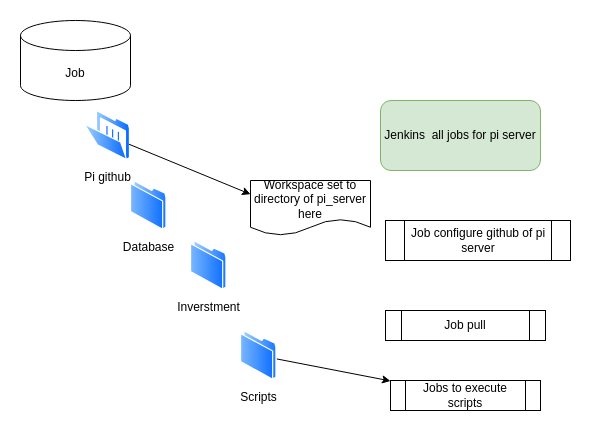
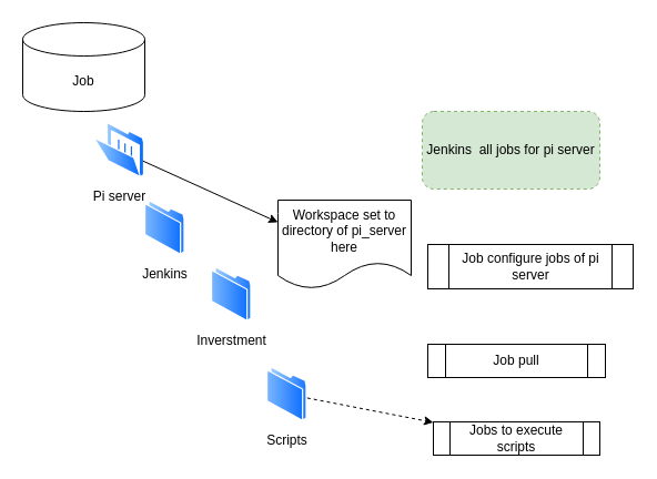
- <mxCell id="8" value="Jenkins &amp;nbsp;all jobs for pi server" style="rounded=1;whiteSpace=wrap;html=1;fillColor=#d5e8d4;strokeColor=#82b366;" vertex="1" parent="1"><mxGeometry x="380" y="100" width="160" height="70" as="geometry" /></mxCell>
+ <mxCell id="8" value="Jenkins &amp;nbsp;all jobs for pi server" style="rounded=1;whiteSpace=wrap;html=1;fillColor=#d5e8d4;strokeColor=#82b366;dashed=1;" vertex="1" parent="1"><mxGeometry x="380" y="100" width="160" height="70" as="geometry" /></mxCell>
- <mxCell id="3" value="Pi github" style="aspect=fixed;perimeter=ellipsePerimeter;html=1;align=center;shadow=0;dashed=0;spacingTop=3;image;image=img/lib/active_directory/folder_open.svg;" vertex="1" parent="1"><mxGeometry x="84" y="110" width="46" height="50" as="geometry" /></mxCell>
+ <mxCell id="3" value="Pi server" style="aspect=fixed;perimeter=ellipsePerimeter;html=1;align=center;shadow=0;dashed=0;spacingTop=3;image;image=img/lib/active_directory/folder_open.svg;" vertex="1" parent="1"><mxGeometry x="84" y="110" width="46" height="50" as="geometry" /></mxCell>
- <mxCell id="9" value="Workspace set to directory of pi_server here" style="shape=document;whiteSpace=wrap;html=1;boundedLbl=1;" vertex="1" parent="1"><mxGeometry x="250" y="180" width="120" height="55" as="geometry" /></mxCell>
+ <mxCell id="9" value="Workspace set to directory of pi_server here" style="shape=document;whiteSpace=wrap;html=1;boundedLbl=1;" vertex="1" parent="1"><mxGeometry x="250" y="180" width="120" height="80" as="geometry" /></mxCell>
- <mxCell id="7" value="Job configure github of pi server" style="shape=process;whiteSpace=wrap;html=1;backgroundOutline=1;" vertex="1" parent="1"><mxGeometry x="385" y="220" width="185" height="40" as="geometry" /></mxCell>
+ <mxCell id="7" value="Job configure jobs of pi server" style="shape=process;whiteSpace=wrap;html=1;backgroundOutline=1;" vertex="1" parent="1"><mxGeometry x="385" y="220" width="185" height="40" as="geometry" /></mxCell>
- <mxCell id="4" value="Database" style="aspect=fixed;perimeter=ellipsePerimeter;html=1;align=center;shadow=0;dashed=0;spacingTop=3;image;image=img/lib/active_directory/folder.svg;" vertex="1" parent="1"><mxGeometry x="130" y="180" width="36.5" height="50" as="geometry" /></mxCell>
+ <mxCell id="4" value="Jenkins" style="aspect=fixed;perimeter=ellipsePerimeter;html=1;align=center;shadow=0;dashed=0;spacingTop=3;image;image=img/lib/active_directory/folder.svg;" vertex="1" parent="1"><mxGeometry x="130" y="180" width="36.5" height="50" as="geometry" /></mxCell>
- <mxCell id="13" value="" style="endArrow=classic;html=1;" edge="1" parent="1" source="12" target="10"><mxGeometry width="50" height="50" relative="1" as="geometry"><mxPoint x="287" y="345" as="sourcePoint" /><mxPoint x="340" y="340" as="targetPoint" /></mxGeometry></mxCell>
+ <mxCell id="13" value="" style="endArrow=classic;html=1;dashed=1;" edge="1" parent="1" source="12" target="10"><mxGeometry width="50" height="50" relative="1" as="geometry"><mxPoint x="287" y="345" as="sourcePoint" /><mxPoint x="340" y="340" as="targetPoint" /></mxGeometry></mxCell>
